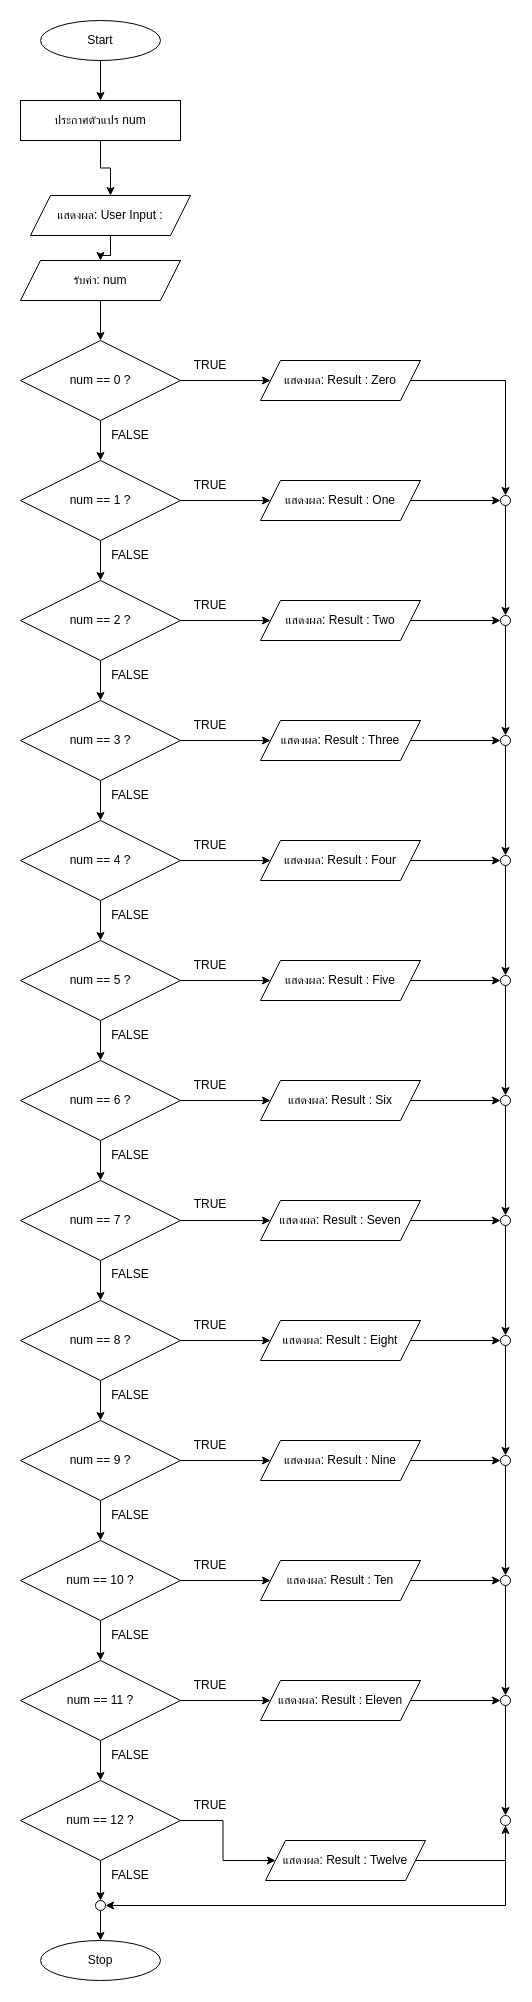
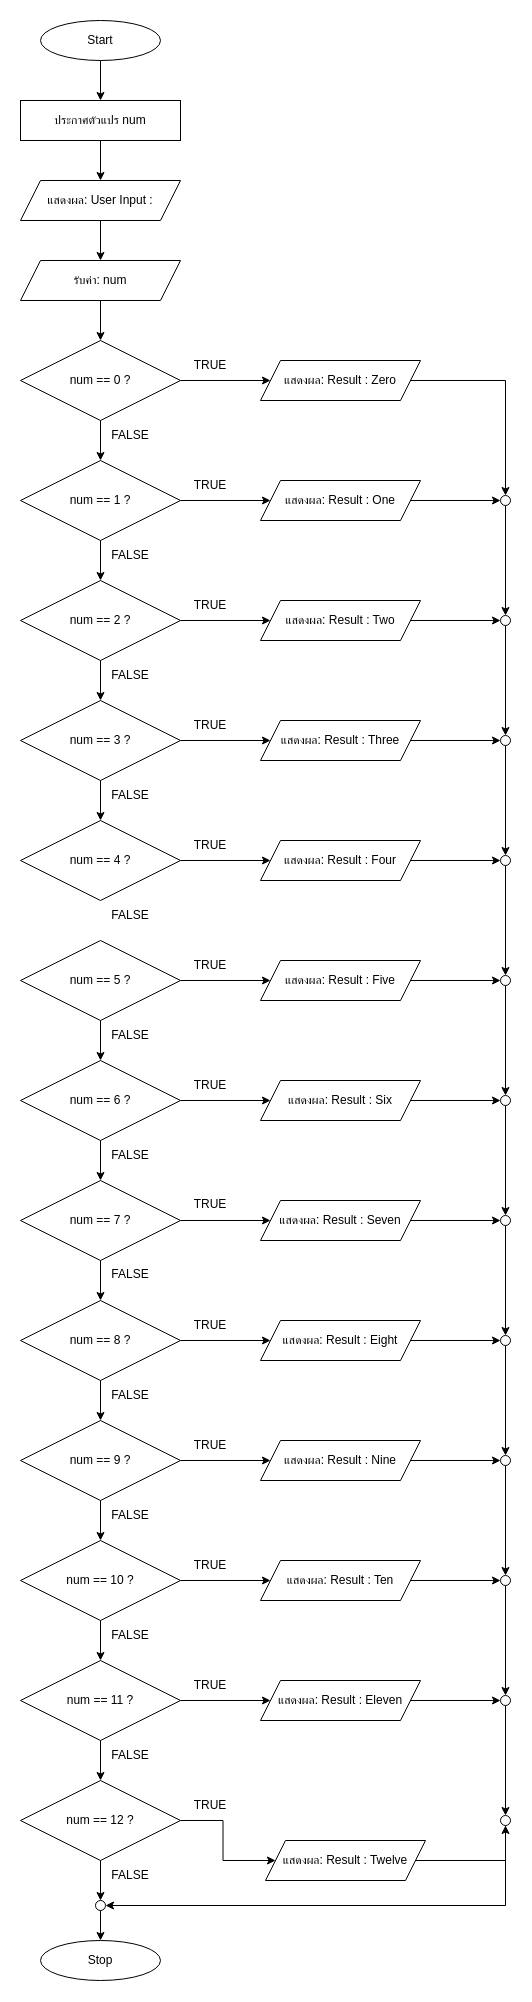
- <mxCell id="47" value="แสดงผล: User Input :" style="shape=parallelogram;perimeter=parallelogramPerimeter;whiteSpace=wrap;html=1;fixedSize=1;" vertex="1" parent="1"><mxGeometry x="30" y="195" width="160" height="40" as="geometry" /></mxCell>
+ <mxCell id="47" value="แสดงผล: User Input :" style="shape=parallelogram;perimeter=parallelogramPerimeter;whiteSpace=wrap;html=1;fixedSize=1;" vertex="1" parent="1"><mxGeometry x="20" y="180" width="160" height="40" as="geometry" /></mxCell>
- <mxCell id="17" value="" style="edgeStyle=orthogonalEdgeStyle;rounded=0;orthogonalLoop=1;jettySize=auto;html=1;" edge="1" parent="1" source="18" target="21"><mxGeometry relative="1" as="geometry" /></mxCell>
